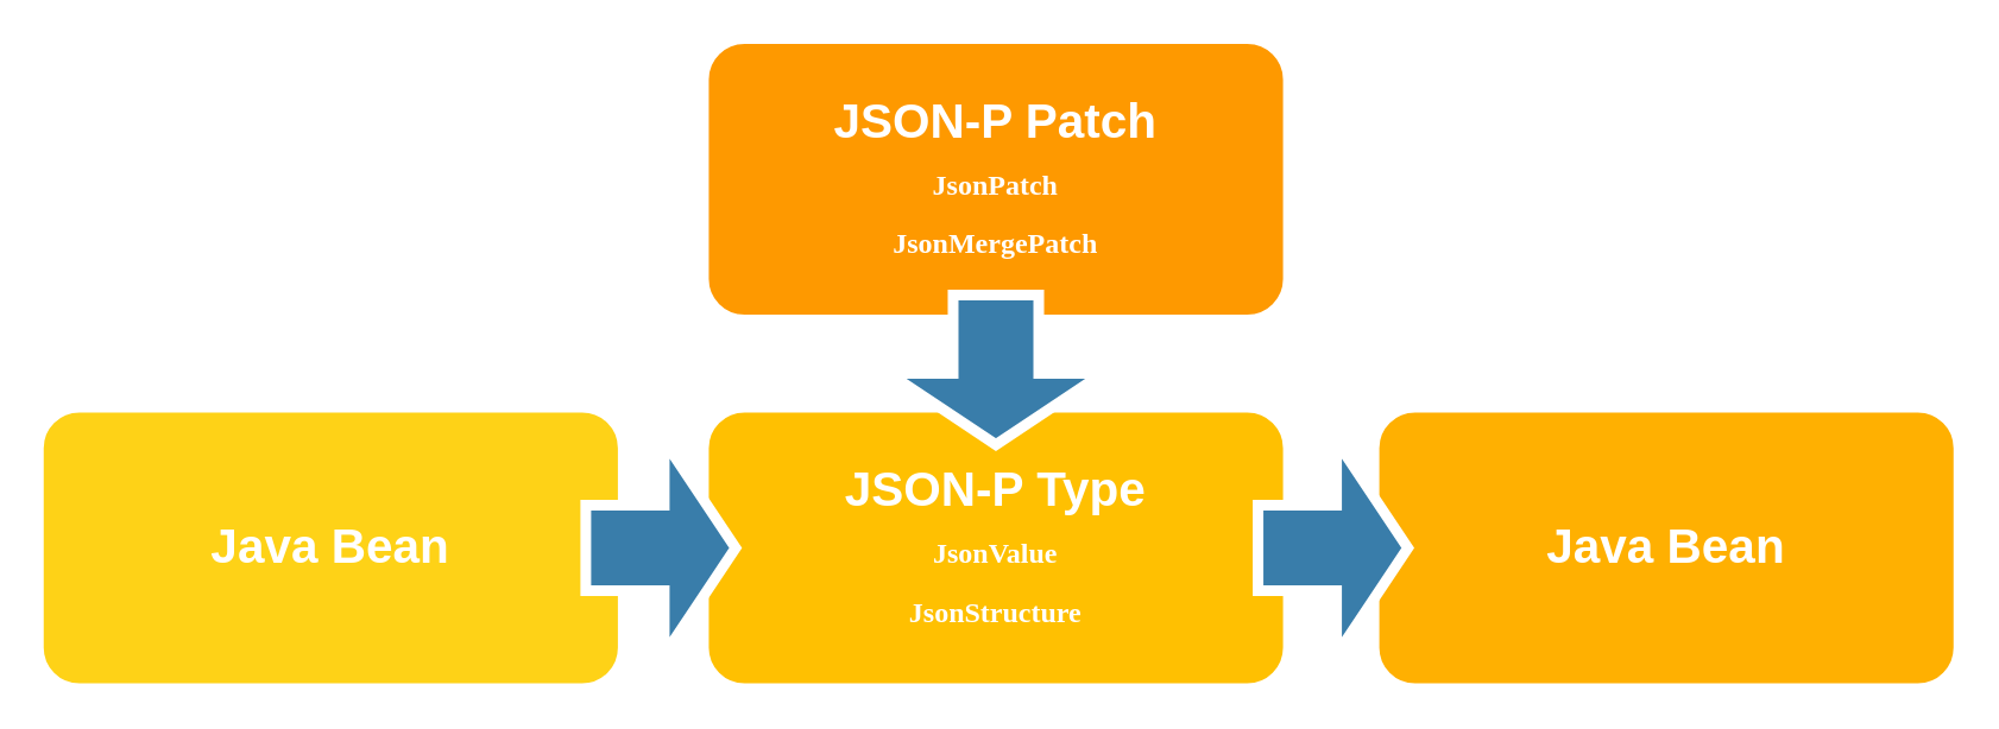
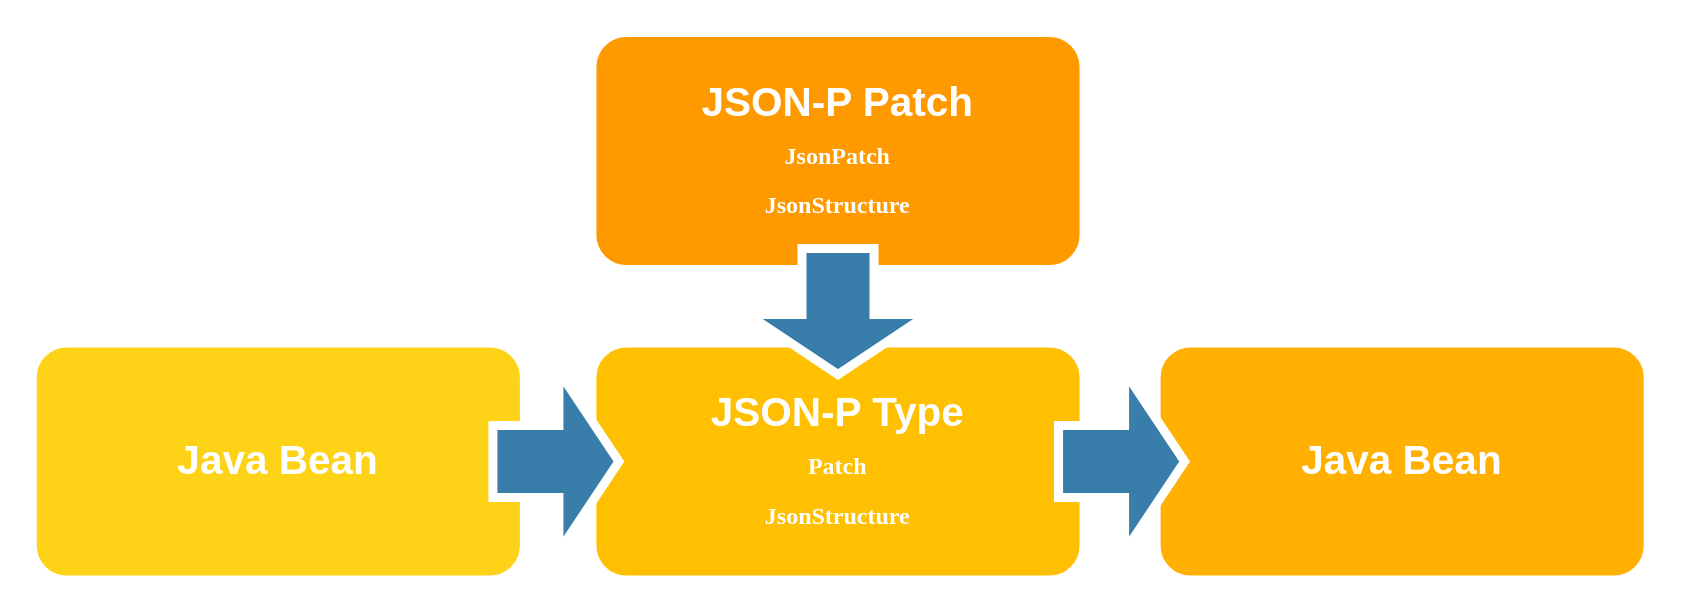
- <mxCell id="13" value="&lt;font face=&quot;Helvetica&quot;&gt;JSON-P Patch&lt;/font&gt;&lt;br&gt;&lt;font style=&quot;font-size: 16px&quot;&gt;JsonPatch&lt;br&gt;JsonMergePatch&lt;/font&gt;&lt;br&gt;" style="text;html=1;strokeColor=none;fillColor=none;align=center;verticalAlign=middle;whiteSpace=wrap;rounded=0;shadow=0;fontSize=27;fontColor=#FFFFFF;fontStyle=1;fontFamily=Menlo;" vertex="1" parent="11"><mxGeometry width="330" height="160" as="geometry" /></mxCell>
+ <mxCell id="13" value="&lt;font face=&quot;Helvetica&quot;&gt;JSON-P Patch&lt;/font&gt;&lt;br&gt;&lt;font style=&quot;font-size: 16px&quot;&gt;JsonPatch&lt;br&gt;JsonStructure&lt;/font&gt;&lt;br&gt;" style="text;html=1;strokeColor=none;fillColor=none;align=center;verticalAlign=middle;whiteSpace=wrap;rounded=0;shadow=0;fontSize=27;fontColor=#FFFFFF;fontStyle=1;fontFamily=Menlo;" vertex="1" parent="11"><mxGeometry width="330" height="160" as="geometry" /></mxCell>
- <mxCell id="7" value="&lt;font face=&quot;Helvetica&quot;&gt;JSON-P Type&lt;/font&gt;&lt;br&gt;&lt;font style=&quot;font-size: 16px&quot;&gt;JsonValue&lt;br&gt;JsonStructure&lt;/font&gt;&lt;br&gt;" style="text;html=1;strokeColor=none;fillColor=none;align=center;verticalAlign=middle;whiteSpace=wrap;rounded=0;shadow=0;fontSize=27;fontColor=#FFFFFF;fontStyle=1;fontFamily=Menlo;" vertex="1" parent="5"><mxGeometry width="330" height="160" as="geometry" /></mxCell>
+ <mxCell id="7" value="&lt;font face=&quot;Helvetica&quot;&gt;JSON-P Type&lt;/font&gt;&lt;br&gt;&lt;font style=&quot;font-size: 16px&quot;&gt;Patch&lt;br&gt;JsonStructure&lt;/font&gt;&lt;br&gt;" style="text;html=1;strokeColor=none;fillColor=none;align=center;verticalAlign=middle;whiteSpace=wrap;rounded=0;shadow=0;fontSize=27;fontColor=#FFFFFF;fontStyle=1;fontFamily=Menlo;" vertex="1" parent="5"><mxGeometry width="330" height="160" as="geometry" /></mxCell>
